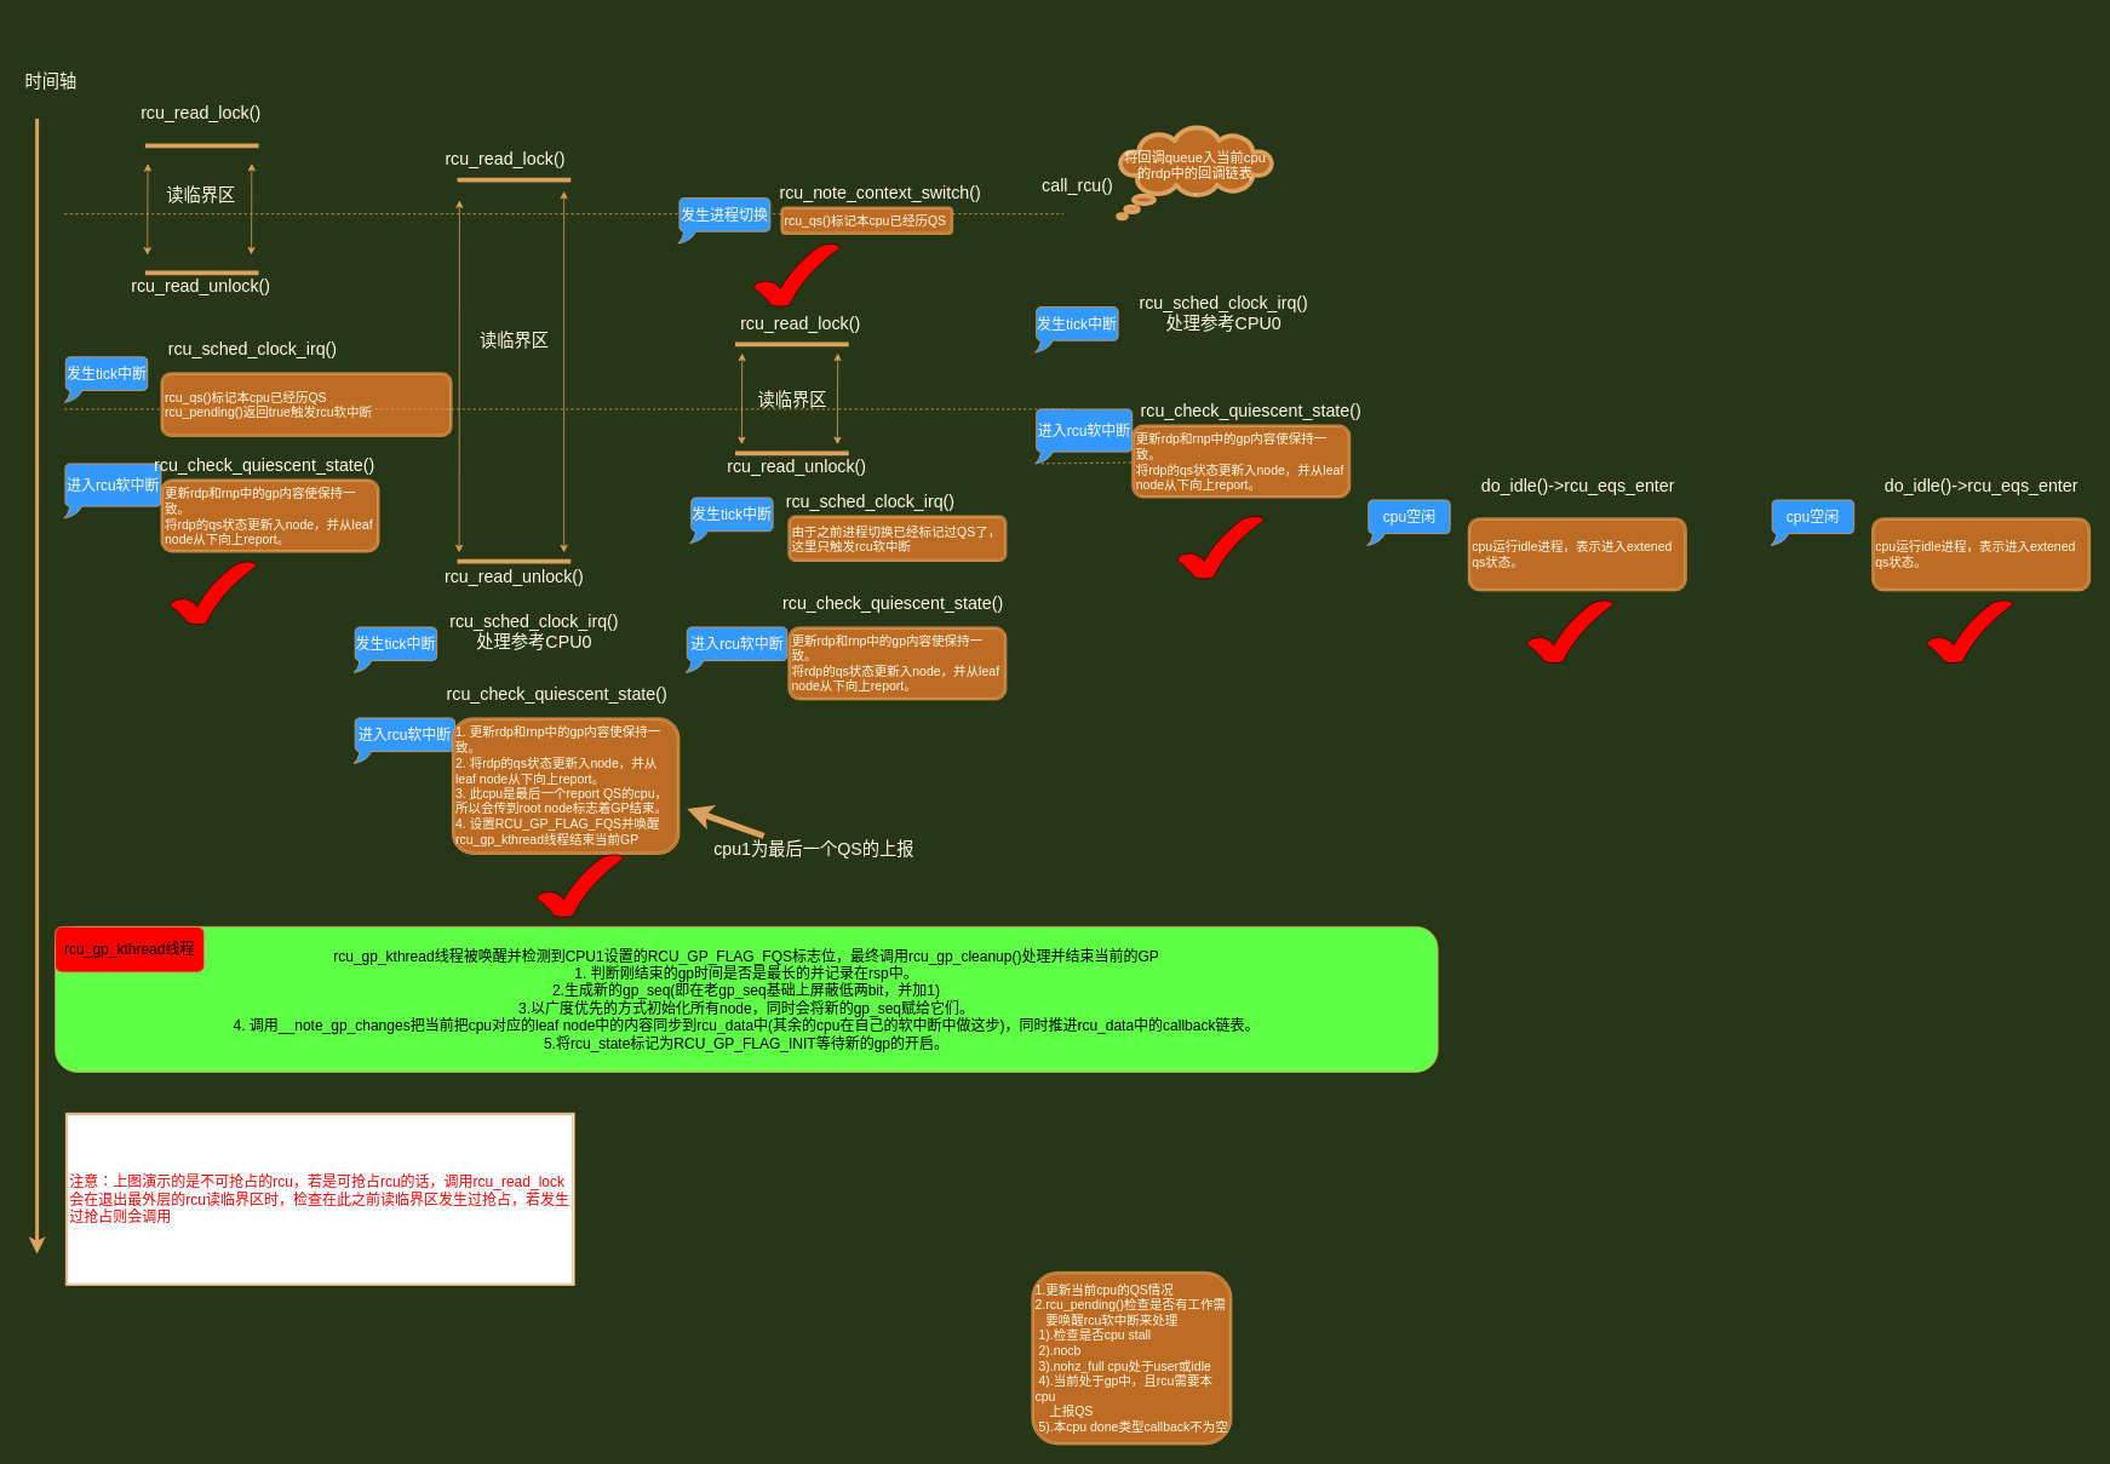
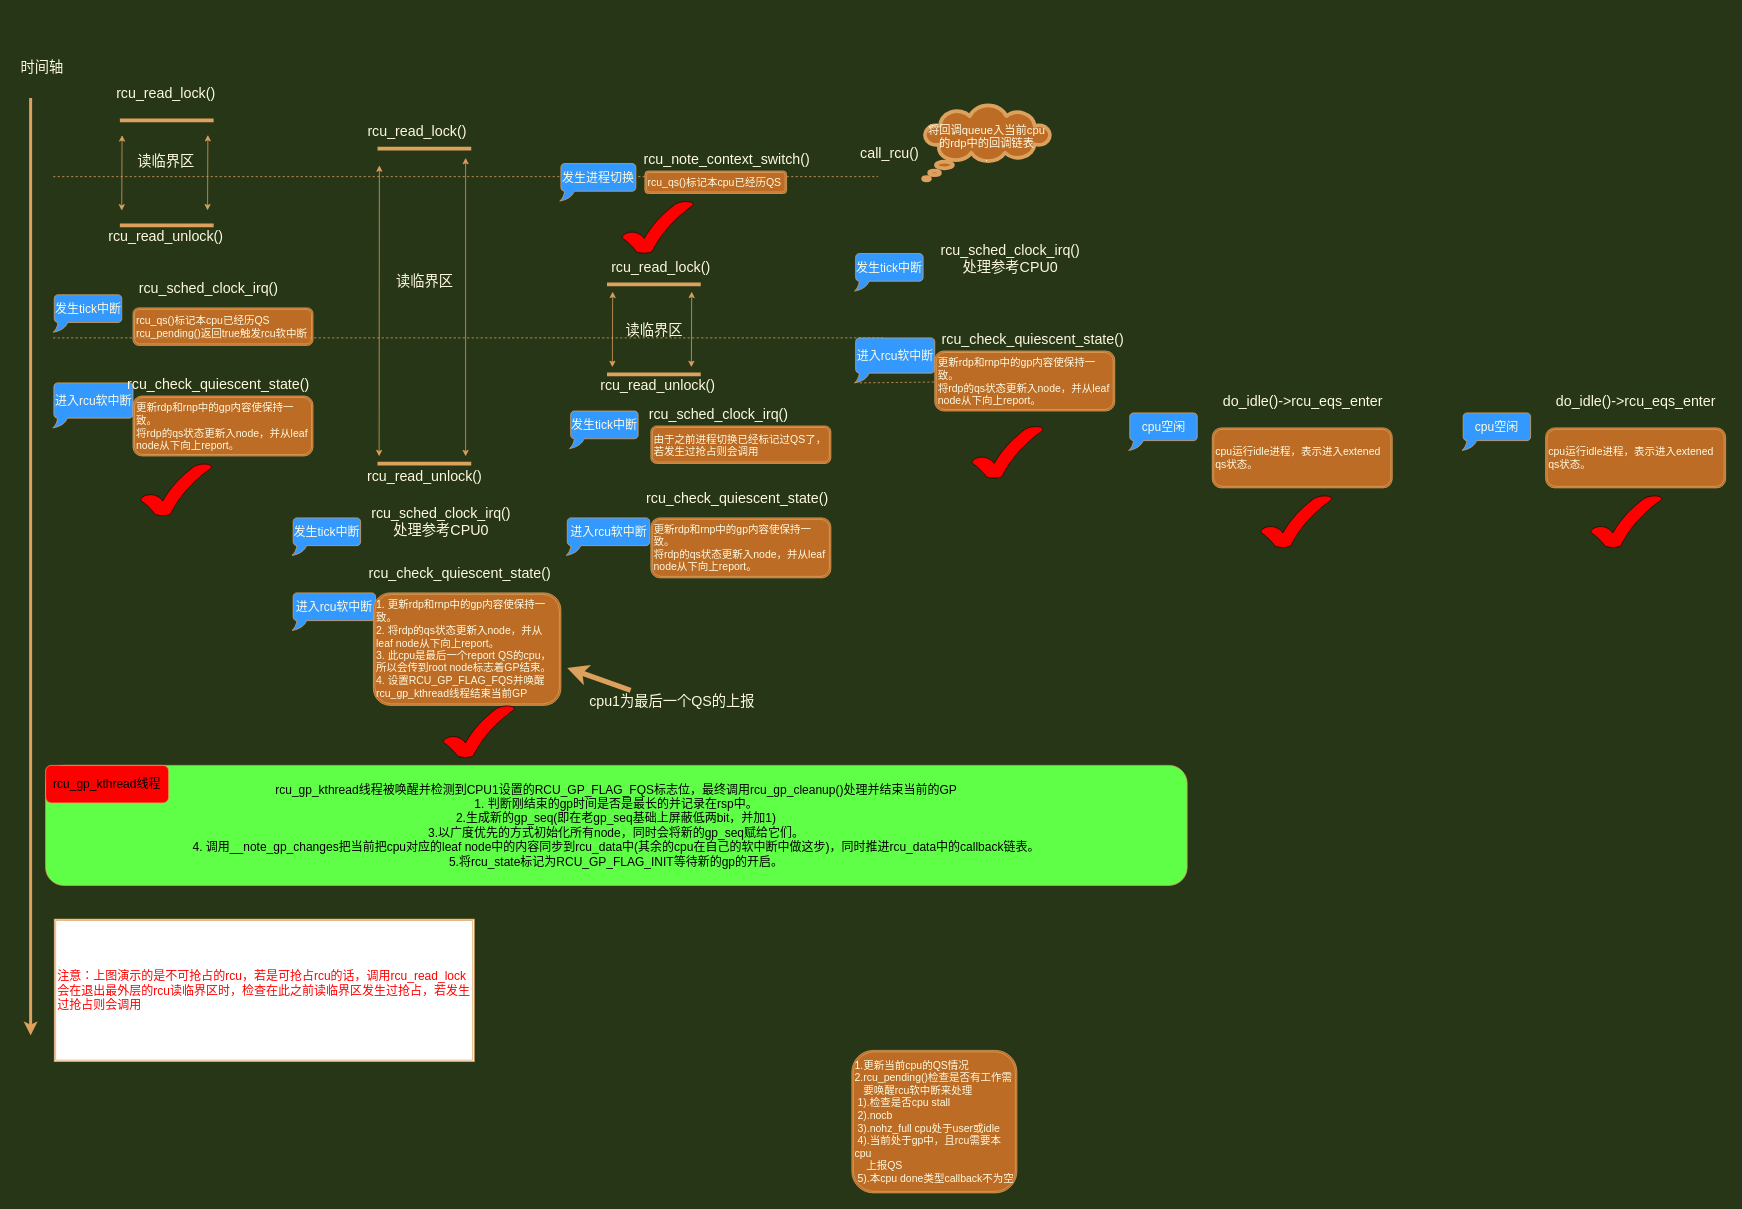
- <mxCell id="34" value="&lt;span style=&quot;font-size: 14px&quot;&gt;rcu_qs()标记本cpu已经历QS&lt;br&gt;rcu_pending()返回true触发rcu软中断&lt;br&gt;&lt;/span&gt;" style="shape=ext;double=1;rounded=1;whiteSpace=wrap;html=1;sketch=0;fontColor=#FEFAE0;strokeColor=#DDA15E;fillColor=#BC6C25;align=left;" vertex="1" parent="1"><mxGeometry x="176.5" y="410" width="320" height="70" as="geometry" /></mxCell>
+ <mxCell id="34" value="&lt;span style=&quot;font-size: 14px&quot;&gt;rcu_qs()标记本cpu已经历QS&lt;br&gt;rcu_pending()返回true触发rcu软中断&lt;br&gt;&lt;/span&gt;" style="shape=ext;double=1;rounded=1;whiteSpace=wrap;html=1;sketch=0;fontColor=#FEFAE0;strokeColor=#DDA15E;fillColor=#BC6C25;align=left;" vertex="1" parent="1"><mxGeometry x="176.5" y="410" width="240" height="50" as="geometry" /></mxCell>
- <mxCell id="49" value="&lt;span style=&quot;font-size: 14px&quot;&gt;由于之前进程切换已经标记过QS了，这里只触发rcu软中断&lt;br&gt;&lt;/span&gt;" style="shape=ext;double=1;rounded=1;whiteSpace=wrap;html=1;sketch=0;fontColor=#FEFAE0;strokeColor=#DDA15E;fillColor=#BC6C25;align=left;" vertex="1" parent="1"><mxGeometry x="867" y="567.5" width="240" height="50" as="geometry" /></mxCell>
+ <mxCell id="49" value="&lt;span style=&quot;font-size: 14px&quot;&gt;由于之前进程切换已经标记过QS了，若发生过抢占则会调用&lt;br&gt;&lt;/span&gt;" style="shape=ext;double=1;rounded=1;whiteSpace=wrap;html=1;sketch=0;fontColor=#FEFAE0;strokeColor=#DDA15E;fillColor=#BC6C25;align=left;" vertex="1" parent="1"><mxGeometry x="867" y="567.5" width="240" height="50" as="geometry" /></mxCell>
